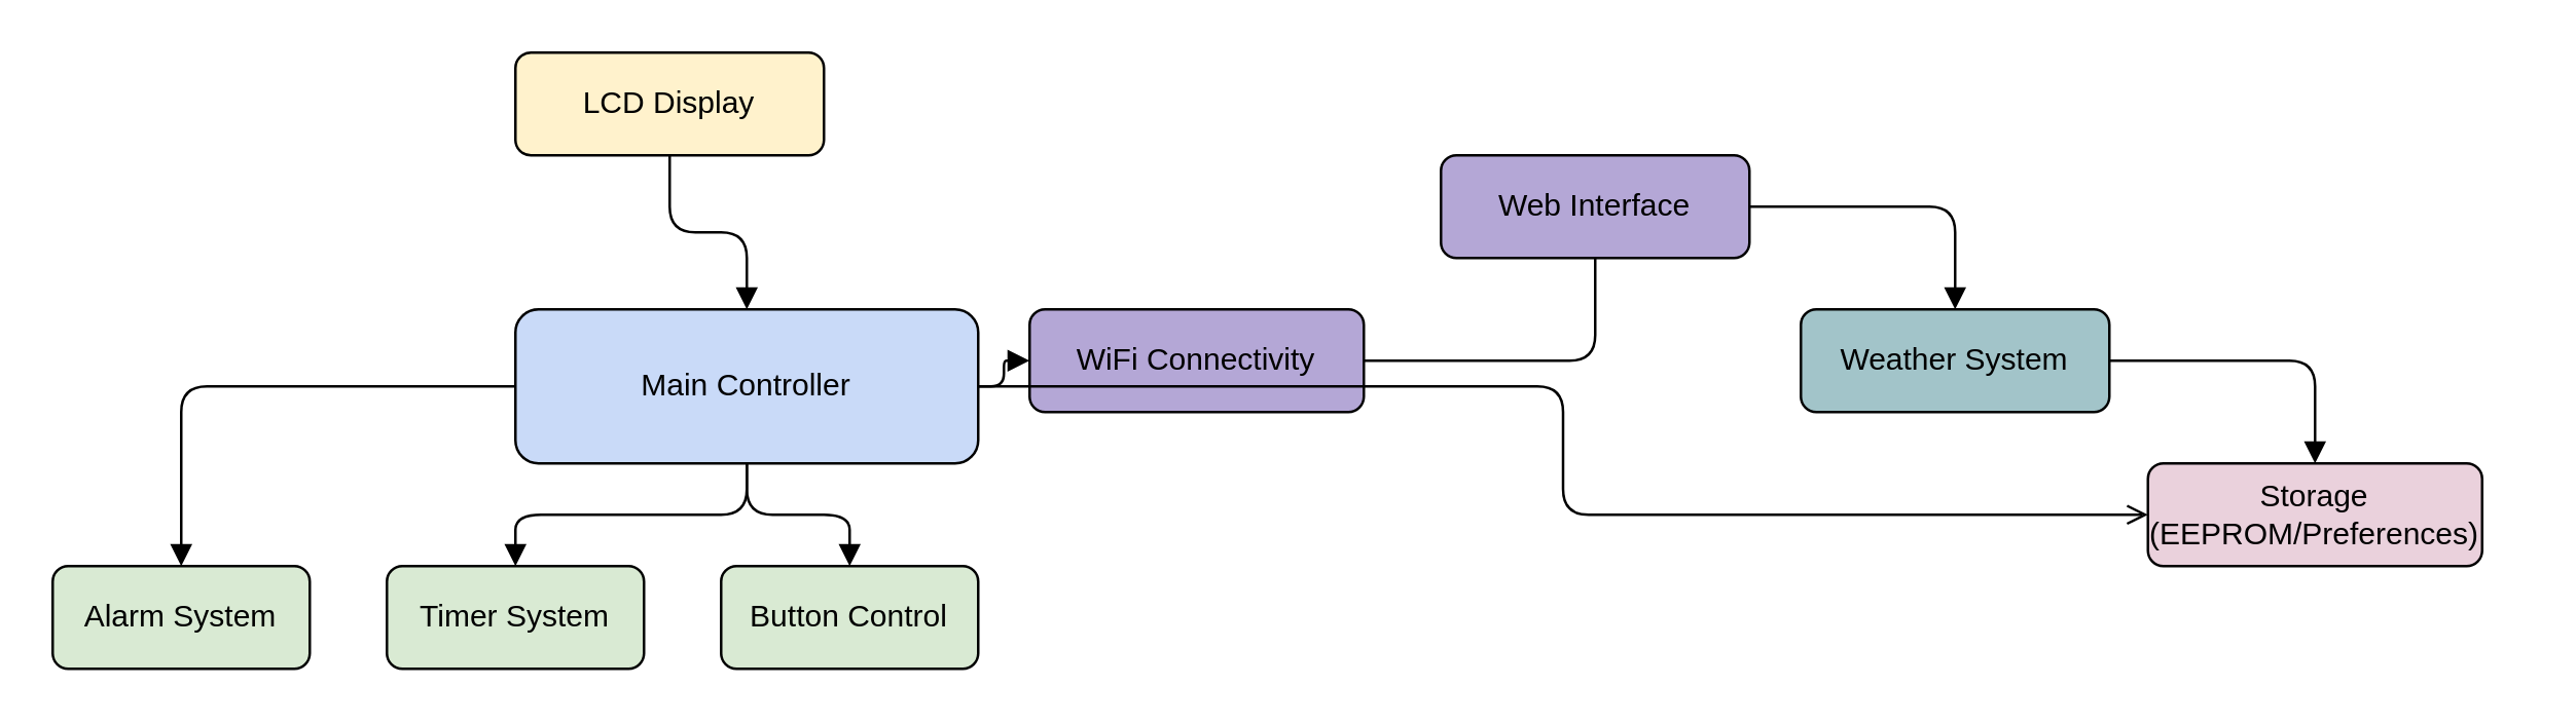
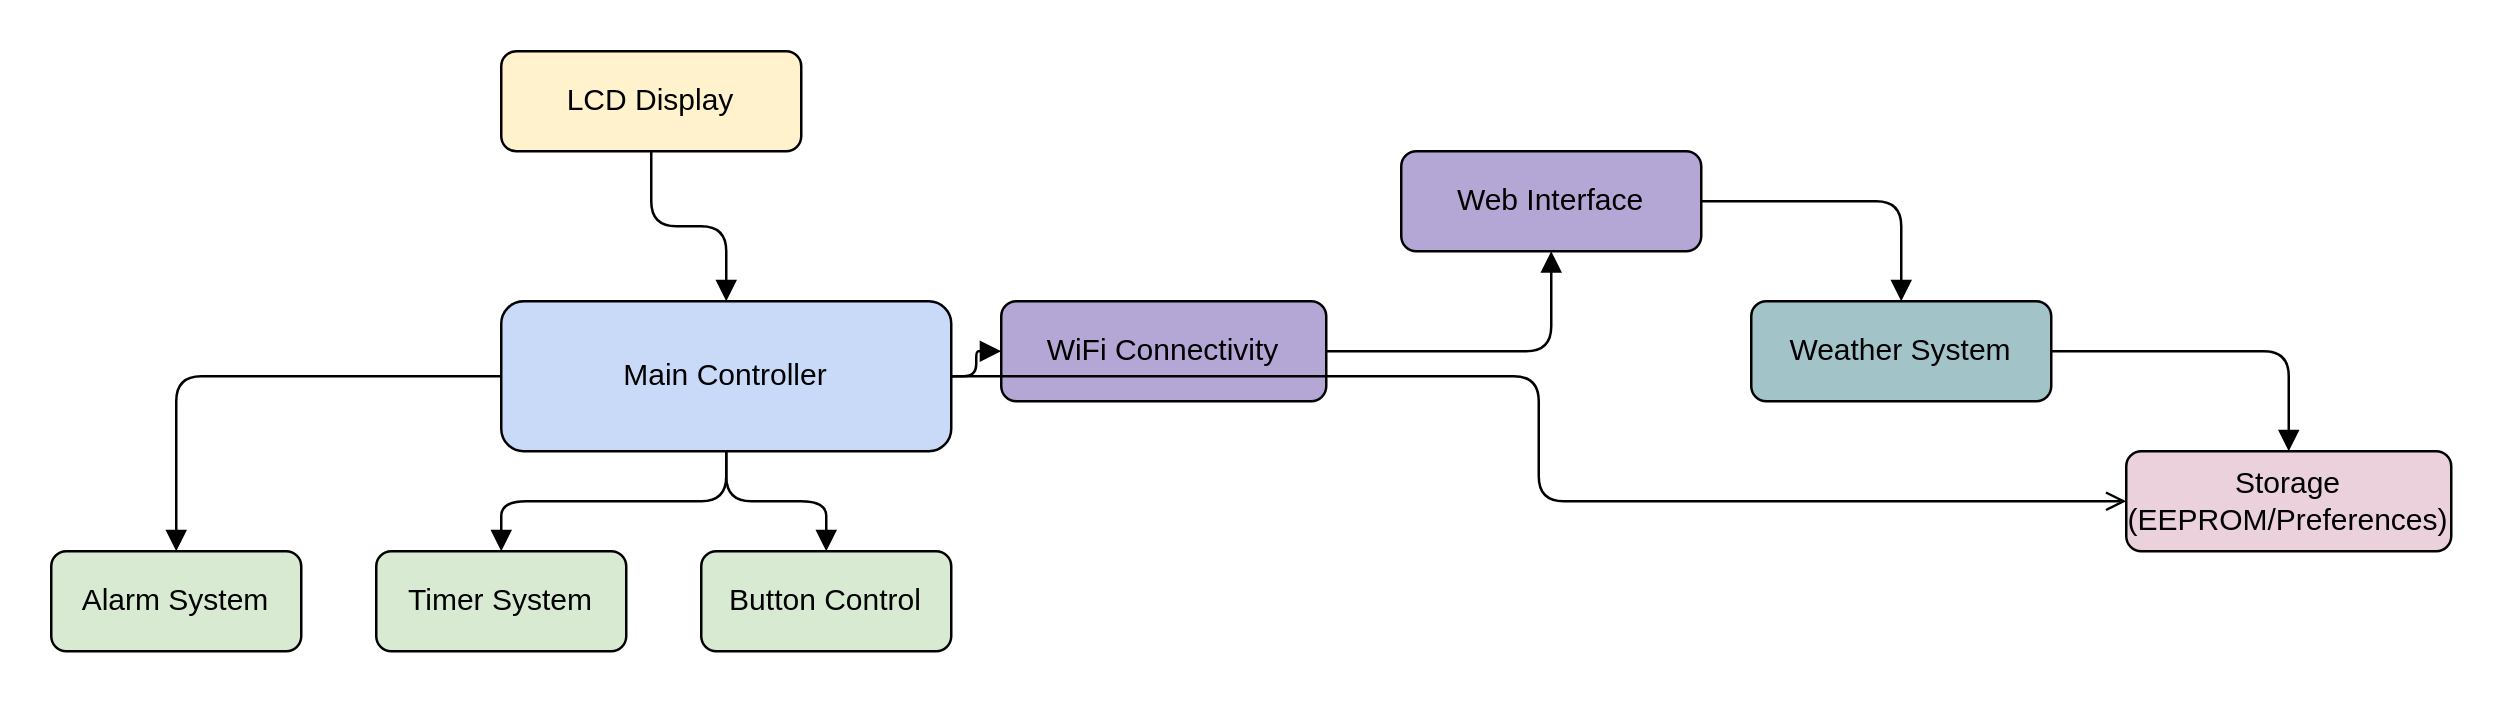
- <mxCell id="16" style="edgeStyle=orthogonalEdgeStyle;endArrow=none;html=1;" edge="1" parent="1" source="7" target="8"><mxGeometry relative="1" as="geometry" /></mxCell>
+ <mxCell id="16" style="edgeStyle=orthogonalEdgeStyle;endArrow=block;html=1;" edge="1" parent="1" source="7" target="8"><mxGeometry relative="1" as="geometry" /></mxCell>
- <mxCell id="10" value="Storage&#10;(EEPROM/Preferences)" style="rounded=1;whiteSpace=wrap;html=1;fillColor=#ead1dc" vertex="1" parent="1"><mxGeometry x="835" y="180" width="130" height="40" as="geometry" /></mxCell>
+ <mxCell id="10" value="Storage&#10;(EEPROM/Preferences)" style="rounded=1;whiteSpace=wrap;html=1;fillColor=#ead1dc" vertex="1" parent="1"><mxGeometry x="850" y="180" width="130" height="40" as="geometry" /></mxCell>
